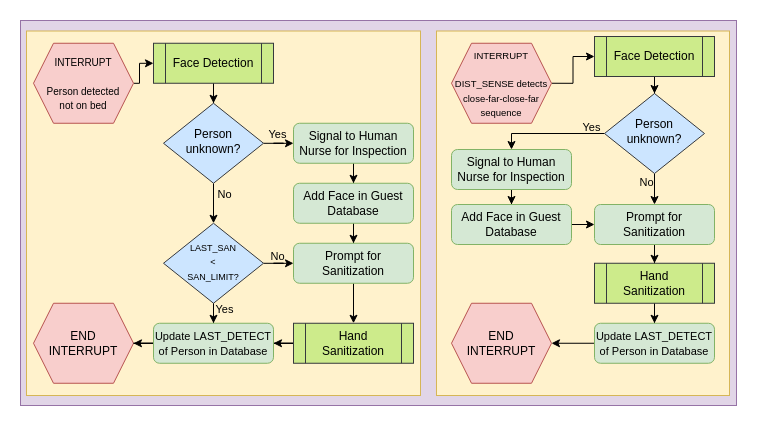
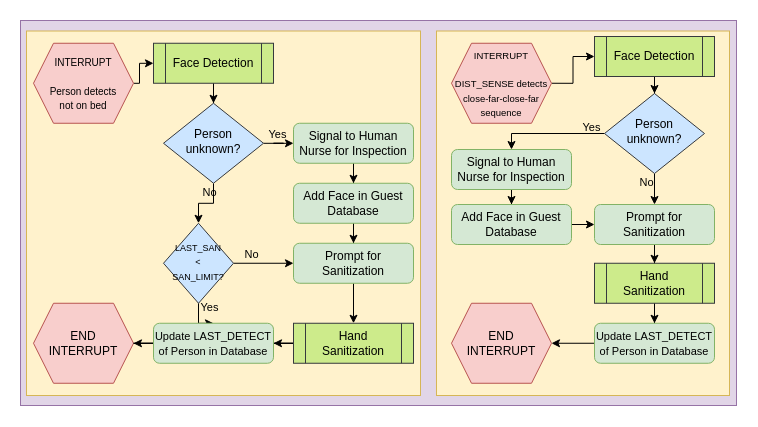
- <mxCell id="7" value="&lt;font style=&quot;font-size: 10px&quot;&gt;INTERRUPT&lt;br&gt;&lt;br&gt;Person detected&lt;br&gt;not on bed&lt;/font&gt;" style="shape=hexagon;perimeter=hexagonPerimeter2;whiteSpace=wrap;html=1;fixedSize=1;fillColor=#f8cecc;strokeColor=#b85450;" parent="1" vertex="1"><mxGeometry x="33" y="42.75" width="100" height="80" as="geometry" /></mxCell>
+ <mxCell id="7" value="&lt;font style=&quot;font-size: 10px&quot;&gt;INTERRUPT&lt;br&gt;&lt;br&gt;Person detects&lt;br&gt;not on bed&lt;/font&gt;" style="shape=hexagon;perimeter=hexagonPerimeter2;whiteSpace=wrap;html=1;fixedSize=1;fillColor=#f8cecc;strokeColor=#b85450;" parent="1" vertex="1"><mxGeometry x="33" y="42.75" width="100" height="80" as="geometry" /></mxCell>
- <mxCell id="28" value="&lt;font style=&quot;font-size: 9px&quot;&gt;LAST_SAN&lt;br&gt;&amp;lt;&lt;br&gt;SAN_LIMIT?&lt;/font&gt;" style="rhombus;whiteSpace=wrap;html=1;shadow=0;fontFamily=Helvetica;fontSize=12;align=center;strokeWidth=1;spacing=6;spacingTop=-4;fillColor=#cce5ff;strokeColor=#36393d;" parent="1" vertex="1"><mxGeometry x="163" y="222.75" width="100" height="80" as="geometry" /></mxCell>
+ <mxCell id="28" value="&lt;font style=&quot;font-size: 9px&quot;&gt;LAST_SAN&lt;br&gt;&amp;lt;&lt;br&gt;SAN_LIMIT?&lt;/font&gt;" style="rhombus;whiteSpace=wrap;html=1;shadow=0;fontFamily=Helvetica;fontSize=12;align=center;strokeWidth=1;spacing=6;spacingTop=-4;fillColor=#cce5ff;strokeColor=#36393d;" parent="1" vertex="1"><mxGeometry x="163" y="222.75" width="70" height="80" as="geometry" /></mxCell>
